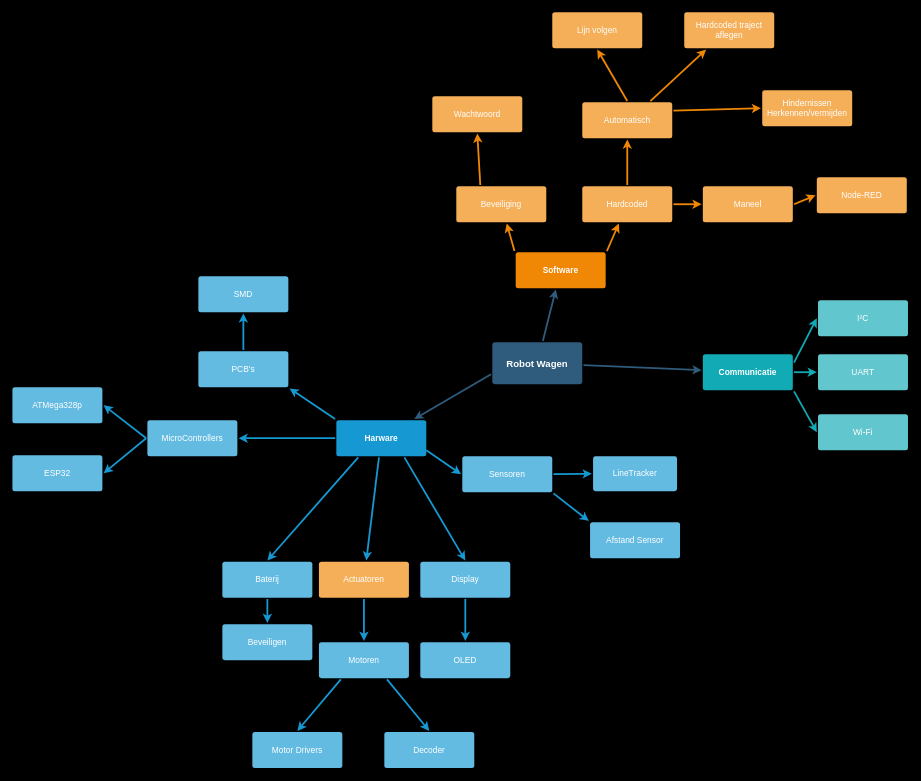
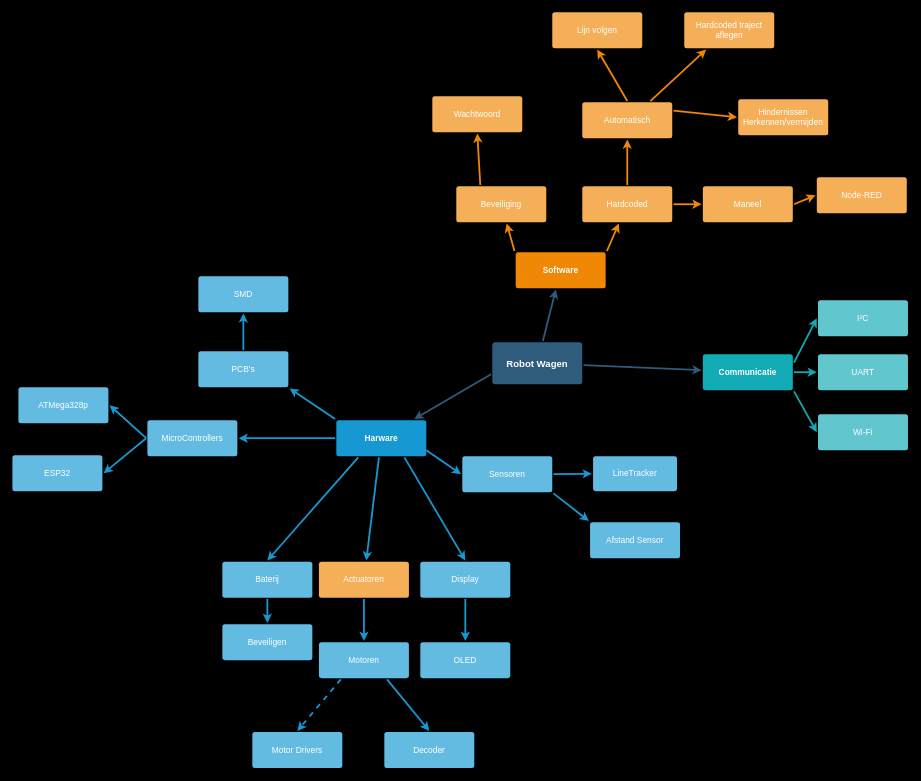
- <mxCell id="53" value="Hindernissen Herkennen/vermijden" style="rounded=1;whiteSpace=wrap;html=1;shadow=0;labelBackgroundColor=none;strokeColor=none;strokeWidth=3;fillColor=#f5af58;fontFamily=Helvetica;fontSize=14;fontColor=#FFFFFF;align=center;spacing=5;arcSize=7;perimeterSpacing=2;" vertex="1" parent="1"><mxGeometry x="1270" y="150" width="150" height="60" as="geometry" /></mxCell>
+ <mxCell id="53" value="Hindernissen Herkennen/vermijden" style="rounded=1;whiteSpace=wrap;html=1;shadow=0;labelBackgroundColor=none;strokeColor=none;strokeWidth=3;fillColor=#f5af58;fontFamily=Helvetica;fontSize=14;fontColor=#FFFFFF;align=center;spacing=5;arcSize=7;perimeterSpacing=2;" vertex="1" parent="1"><mxGeometry x="1230" y="165" width="150" height="60" as="geometry" /></mxCell>
- <mxCell id="11" value="ATMega328p" style="rounded=1;whiteSpace=wrap;html=1;shadow=0;labelBackgroundColor=none;strokeColor=none;strokeWidth=3;fillColor=#64bbe2;fontFamily=Helvetica;fontSize=14;fontColor=#FFFFFF;align=center;spacing=5;arcSize=7;perimeterSpacing=2;" parent="1" vertex="1"><mxGeometry x="20" y="645" width="150" height="60" as="geometry" /></mxCell>
+ <mxCell id="11" value="ATMega328p" style="rounded=1;whiteSpace=wrap;html=1;shadow=0;labelBackgroundColor=none;strokeColor=none;strokeWidth=3;fillColor=#64bbe2;fontFamily=Helvetica;fontSize=14;fontColor=#FFFFFF;align=center;spacing=5;arcSize=7;perimeterSpacing=2;" parent="1" vertex="1"><mxGeometry x="30" y="645" width="150" height="60" as="geometry" /></mxCell>
- <mxCell id="40" value="" style="edgeStyle=none;rounded=0;jumpStyle=none;html=1;shadow=0;labelBackgroundColor=none;startArrow=none;startFill=0;endArrow=classic;endFill=1;jettySize=auto;orthogonalLoop=1;strokeColor=#1699D3;strokeWidth=3;fontFamily=Helvetica;fontSize=14;fontColor=#FFFFFF;spacing=5;exitX=0.25;exitY=1;exitDx=0;exitDy=0;entryX=0.5;entryY=0;entryDx=0;entryDy=0;" edge="1" parent="1" source="27" target="39"><mxGeometry relative="1" as="geometry"><mxPoint x="605.41" y="1130" as="sourcePoint" /><mxPoint x="605.41" y="1200" as="targetPoint" /><Array as="points" /></mxGeometry></mxCell>
+ <mxCell id="40" value="" style="edgeStyle=none;rounded=0;jumpStyle=none;html=1;shadow=0;labelBackgroundColor=none;startArrow=none;startFill=0;endArrow=classic;endFill=1;jettySize=auto;orthogonalLoop=1;strokeColor=#1699D3;strokeWidth=3;fontFamily=Helvetica;fontSize=14;fontColor=#FFFFFF;spacing=5;exitX=0.25;exitY=1;exitDx=0;exitDy=0;entryX=0.5;entryY=0;entryDx=0;entryDy=0;dashed=1;" edge="1" parent="1" source="27" target="39"><mxGeometry relative="1" as="geometry"><mxPoint x="605.41" y="1130" as="sourcePoint" /><mxPoint x="605.41" y="1200" as="targetPoint" /><Array as="points" /></mxGeometry></mxCell>
